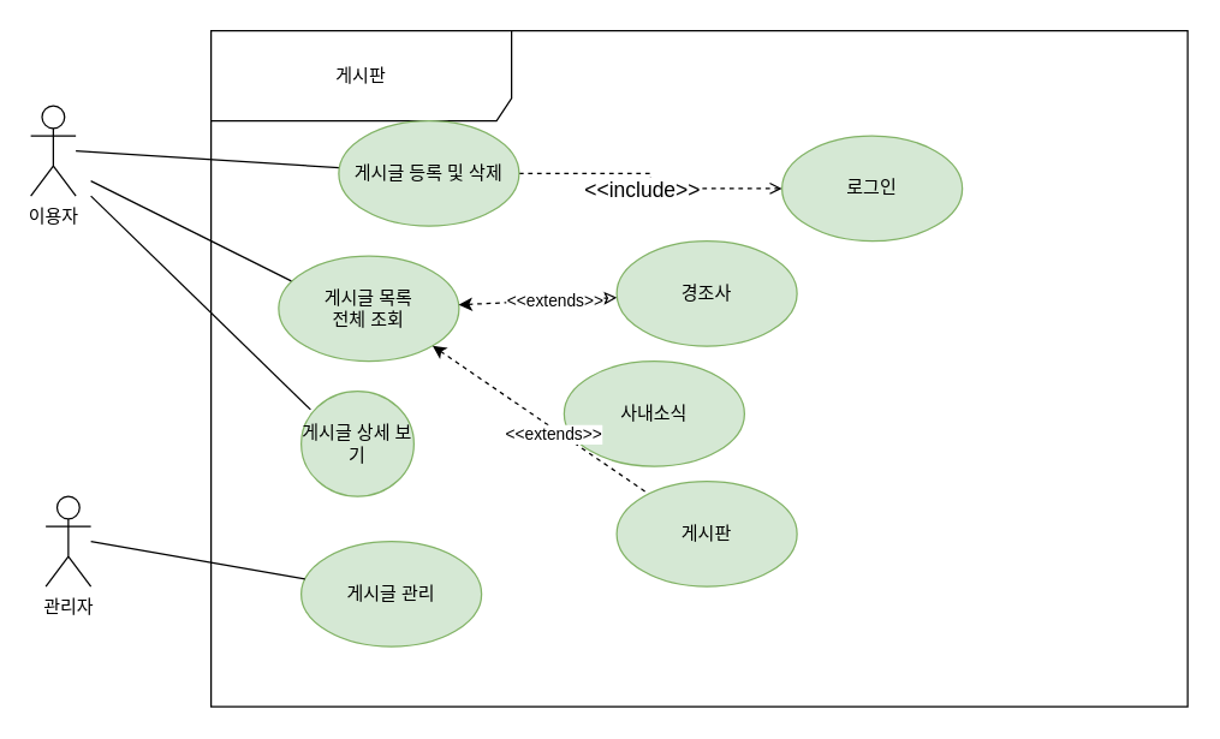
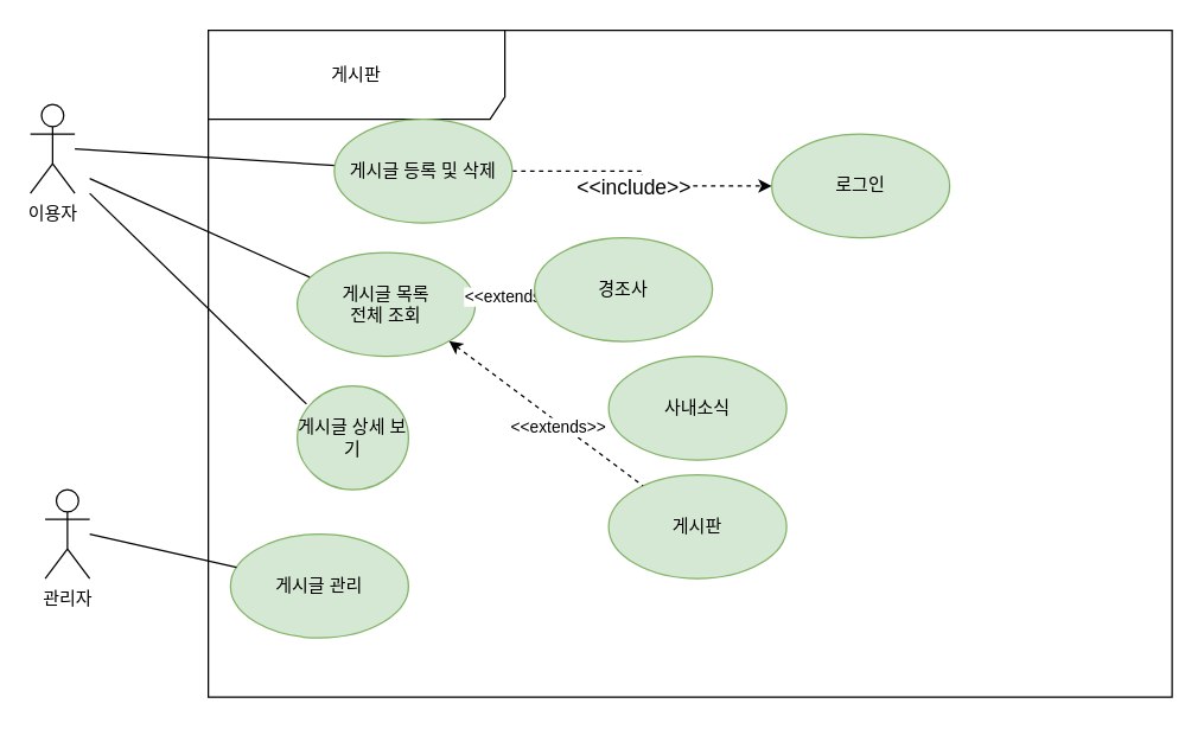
- <mxCell id="6" style="edgeStyle=orthogonalEdgeStyle;rounded=0;orthogonalLoop=1;jettySize=auto;html=1;dashed=1;endArrow=open;" edge="1" parent="1" source="8" target="17"><mxGeometry relative="1" as="geometry" /></mxCell>
+ <mxCell id="6" style="edgeStyle=orthogonalEdgeStyle;rounded=0;orthogonalLoop=1;jettySize=auto;html=1;dashed=1;" edge="1" parent="1" source="8" target="17"><mxGeometry relative="1" as="geometry" /></mxCell>
- <mxCell id="18" value="경조사" style="ellipse;whiteSpace=wrap;html=1;fillColor=#d5e8d4;strokeColor=#82b366;" vertex="1" parent="1"><mxGeometry x="410" y="160" width="120" height="70" as="geometry" /></mxCell>
+ <mxCell id="18" value="경조사" style="ellipse;whiteSpace=wrap;html=1;fillColor=#d5e8d4;strokeColor=#82b366;" vertex="1" parent="1"><mxGeometry x="360" y="160" width="120" height="70" as="geometry" /></mxCell>
- <mxCell id="9" value="게시글 목록 &lt;br&gt;전체 조회" style="ellipse;whiteSpace=wrap;html=1;fillColor=#d5e8d4;strokeColor=#82b366;" vertex="1" parent="1"><mxGeometry x="185" y="170" width="120" height="70" as="geometry" /></mxCell>
+ <mxCell id="9" value="게시글 목록 &lt;br&gt;전체 조회" style="ellipse;whiteSpace=wrap;html=1;fillColor=#d5e8d4;strokeColor=#82b366;" vertex="1" parent="1"><mxGeometry x="200" y="170" width="120" height="70" as="geometry" /></mxCell>
- <mxCell id="19" value="사내소식" style="ellipse;whiteSpace=wrap;html=1;fillColor=#d5e8d4;strokeColor=#82b366;" vertex="1" parent="1"><mxGeometry x="375" y="240" width="120" height="70" as="geometry" /></mxCell>
+ <mxCell id="19" value="사내소식" style="ellipse;whiteSpace=wrap;html=1;fillColor=#d5e8d4;strokeColor=#82b366;" vertex="1" parent="1"><mxGeometry x="410" y="240" width="120" height="70" as="geometry" /></mxCell>
- <mxCell id="10" value="게시글 관리" style="ellipse;whiteSpace=wrap;html=1;fillColor=#d5e8d4;strokeColor=#82b366;" vertex="1" parent="1"><mxGeometry x="200" y="360" width="120" height="70" as="geometry" /></mxCell>
+ <mxCell id="10" value="게시글 관리" style="ellipse;whiteSpace=wrap;html=1;fillColor=#d5e8d4;strokeColor=#82b366;" vertex="1" parent="1"><mxGeometry x="155" y="360" width="120" height="70" as="geometry" /></mxCell>
